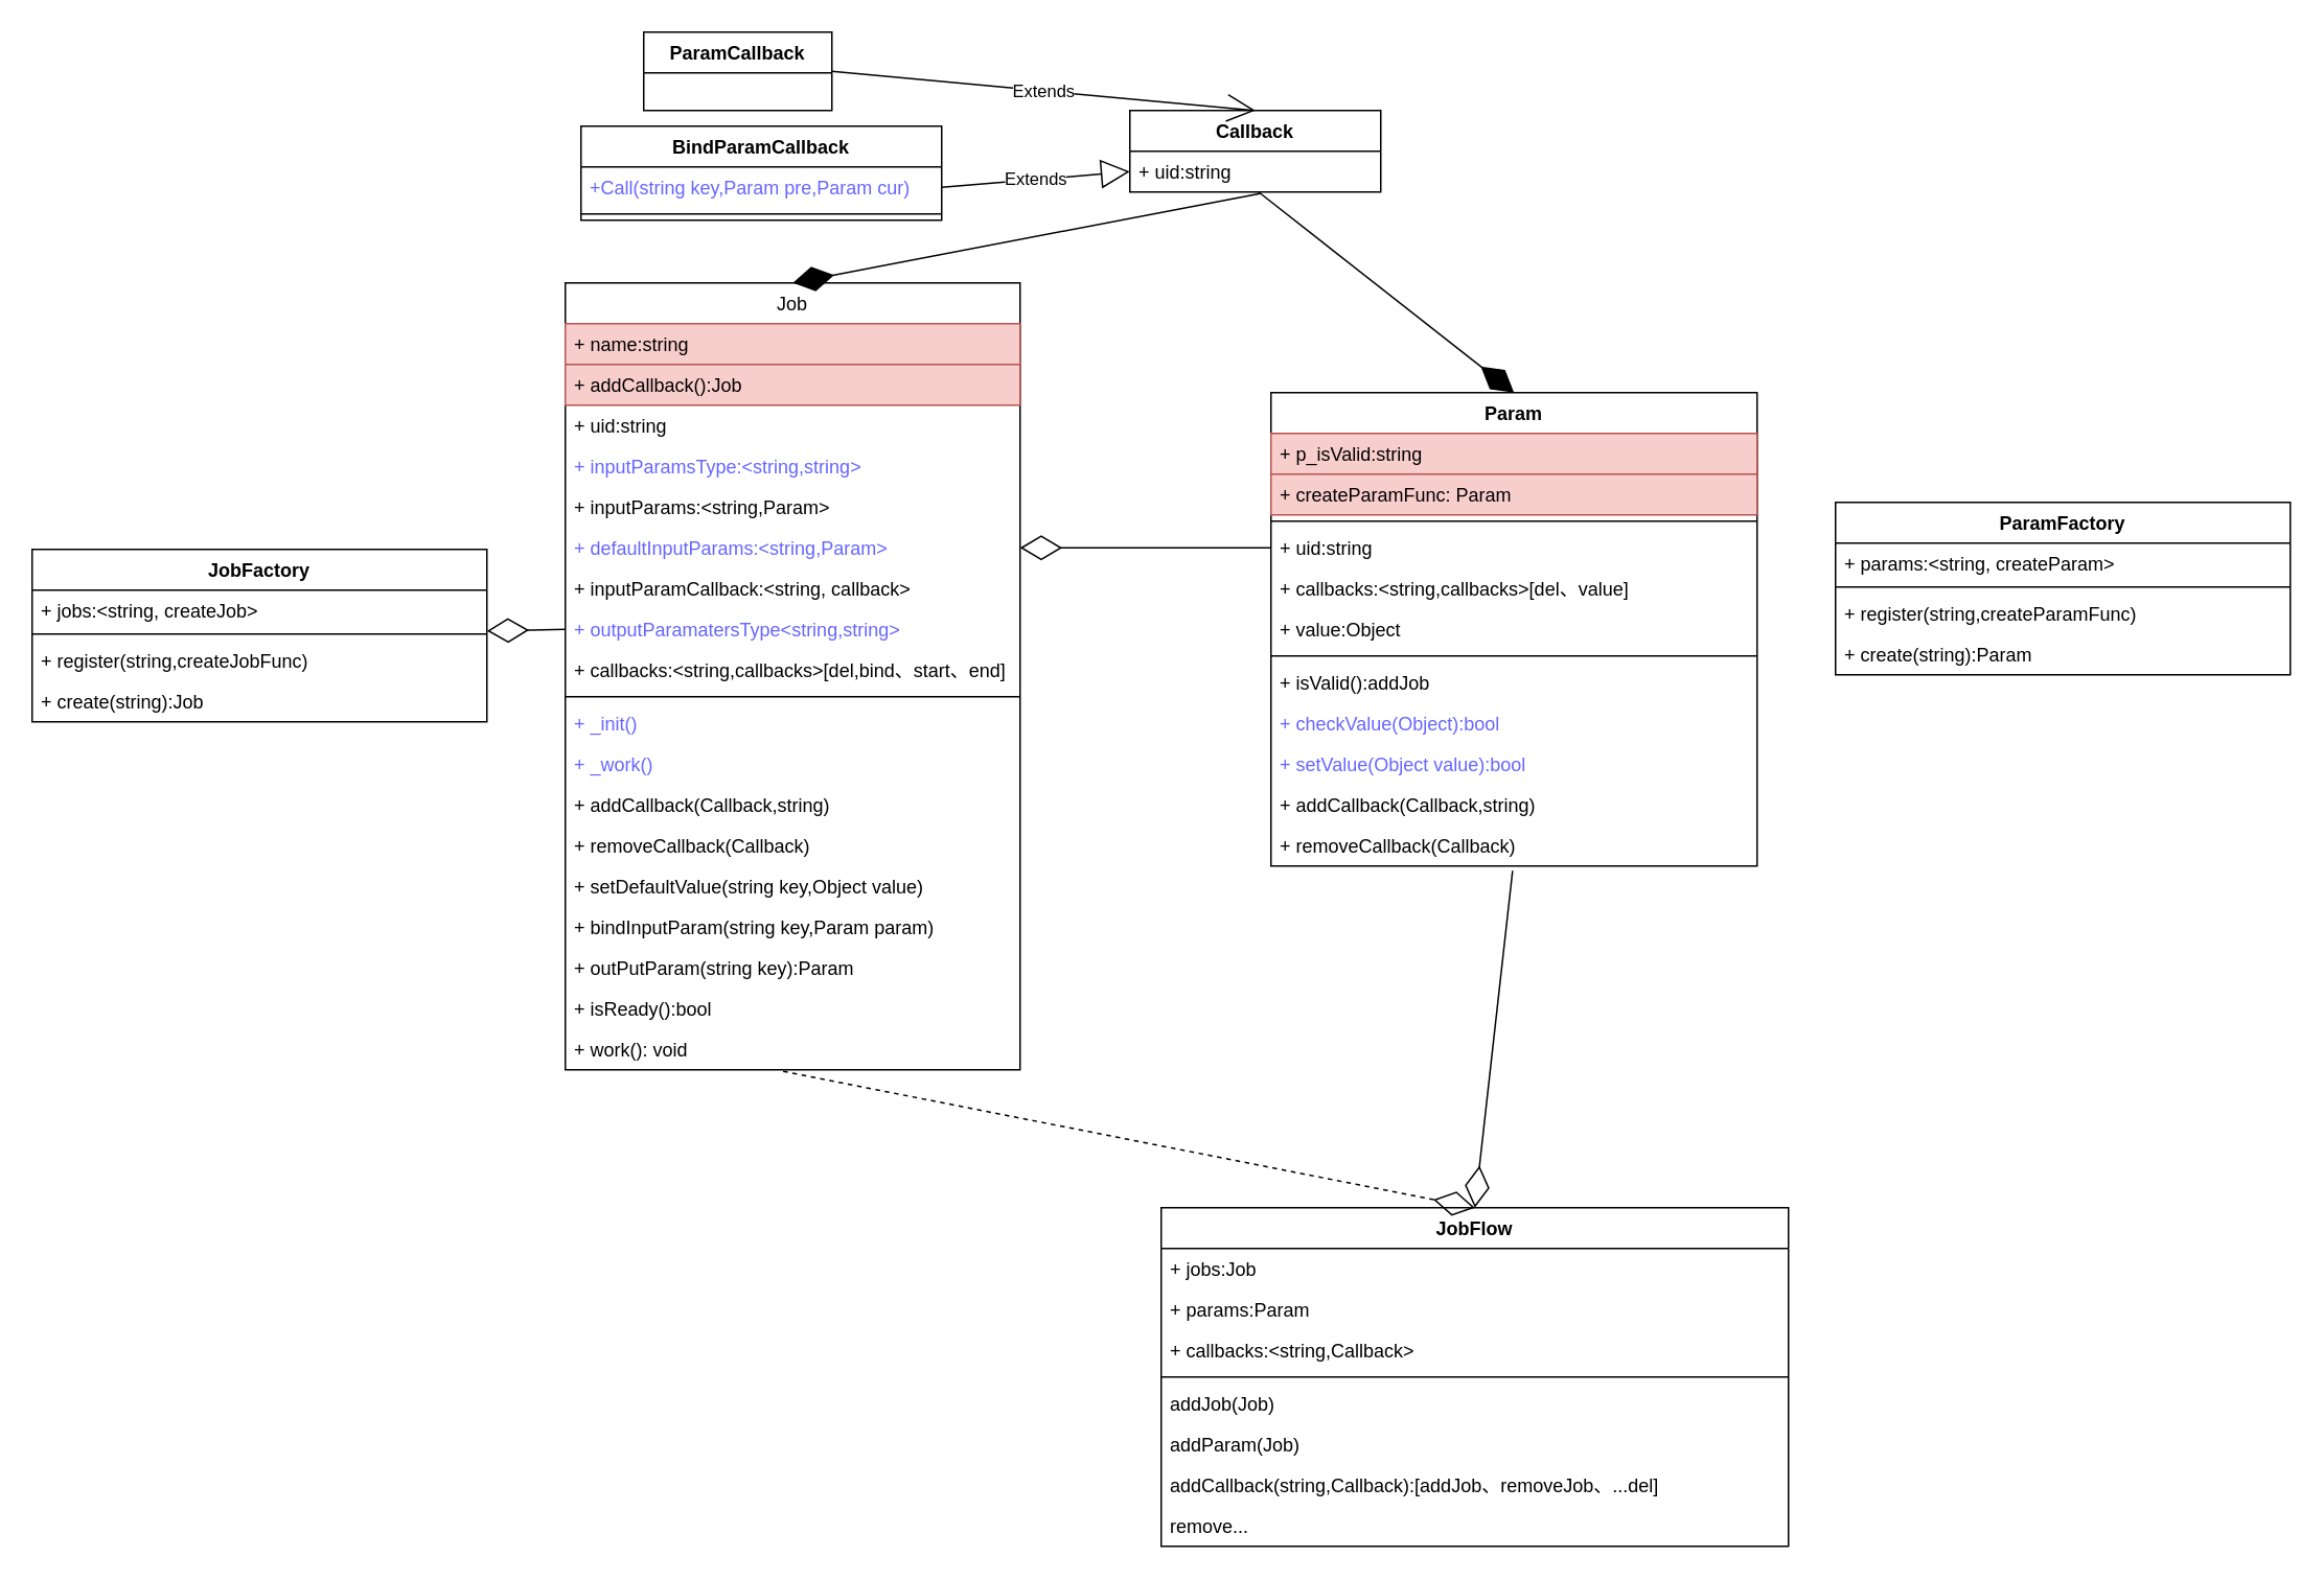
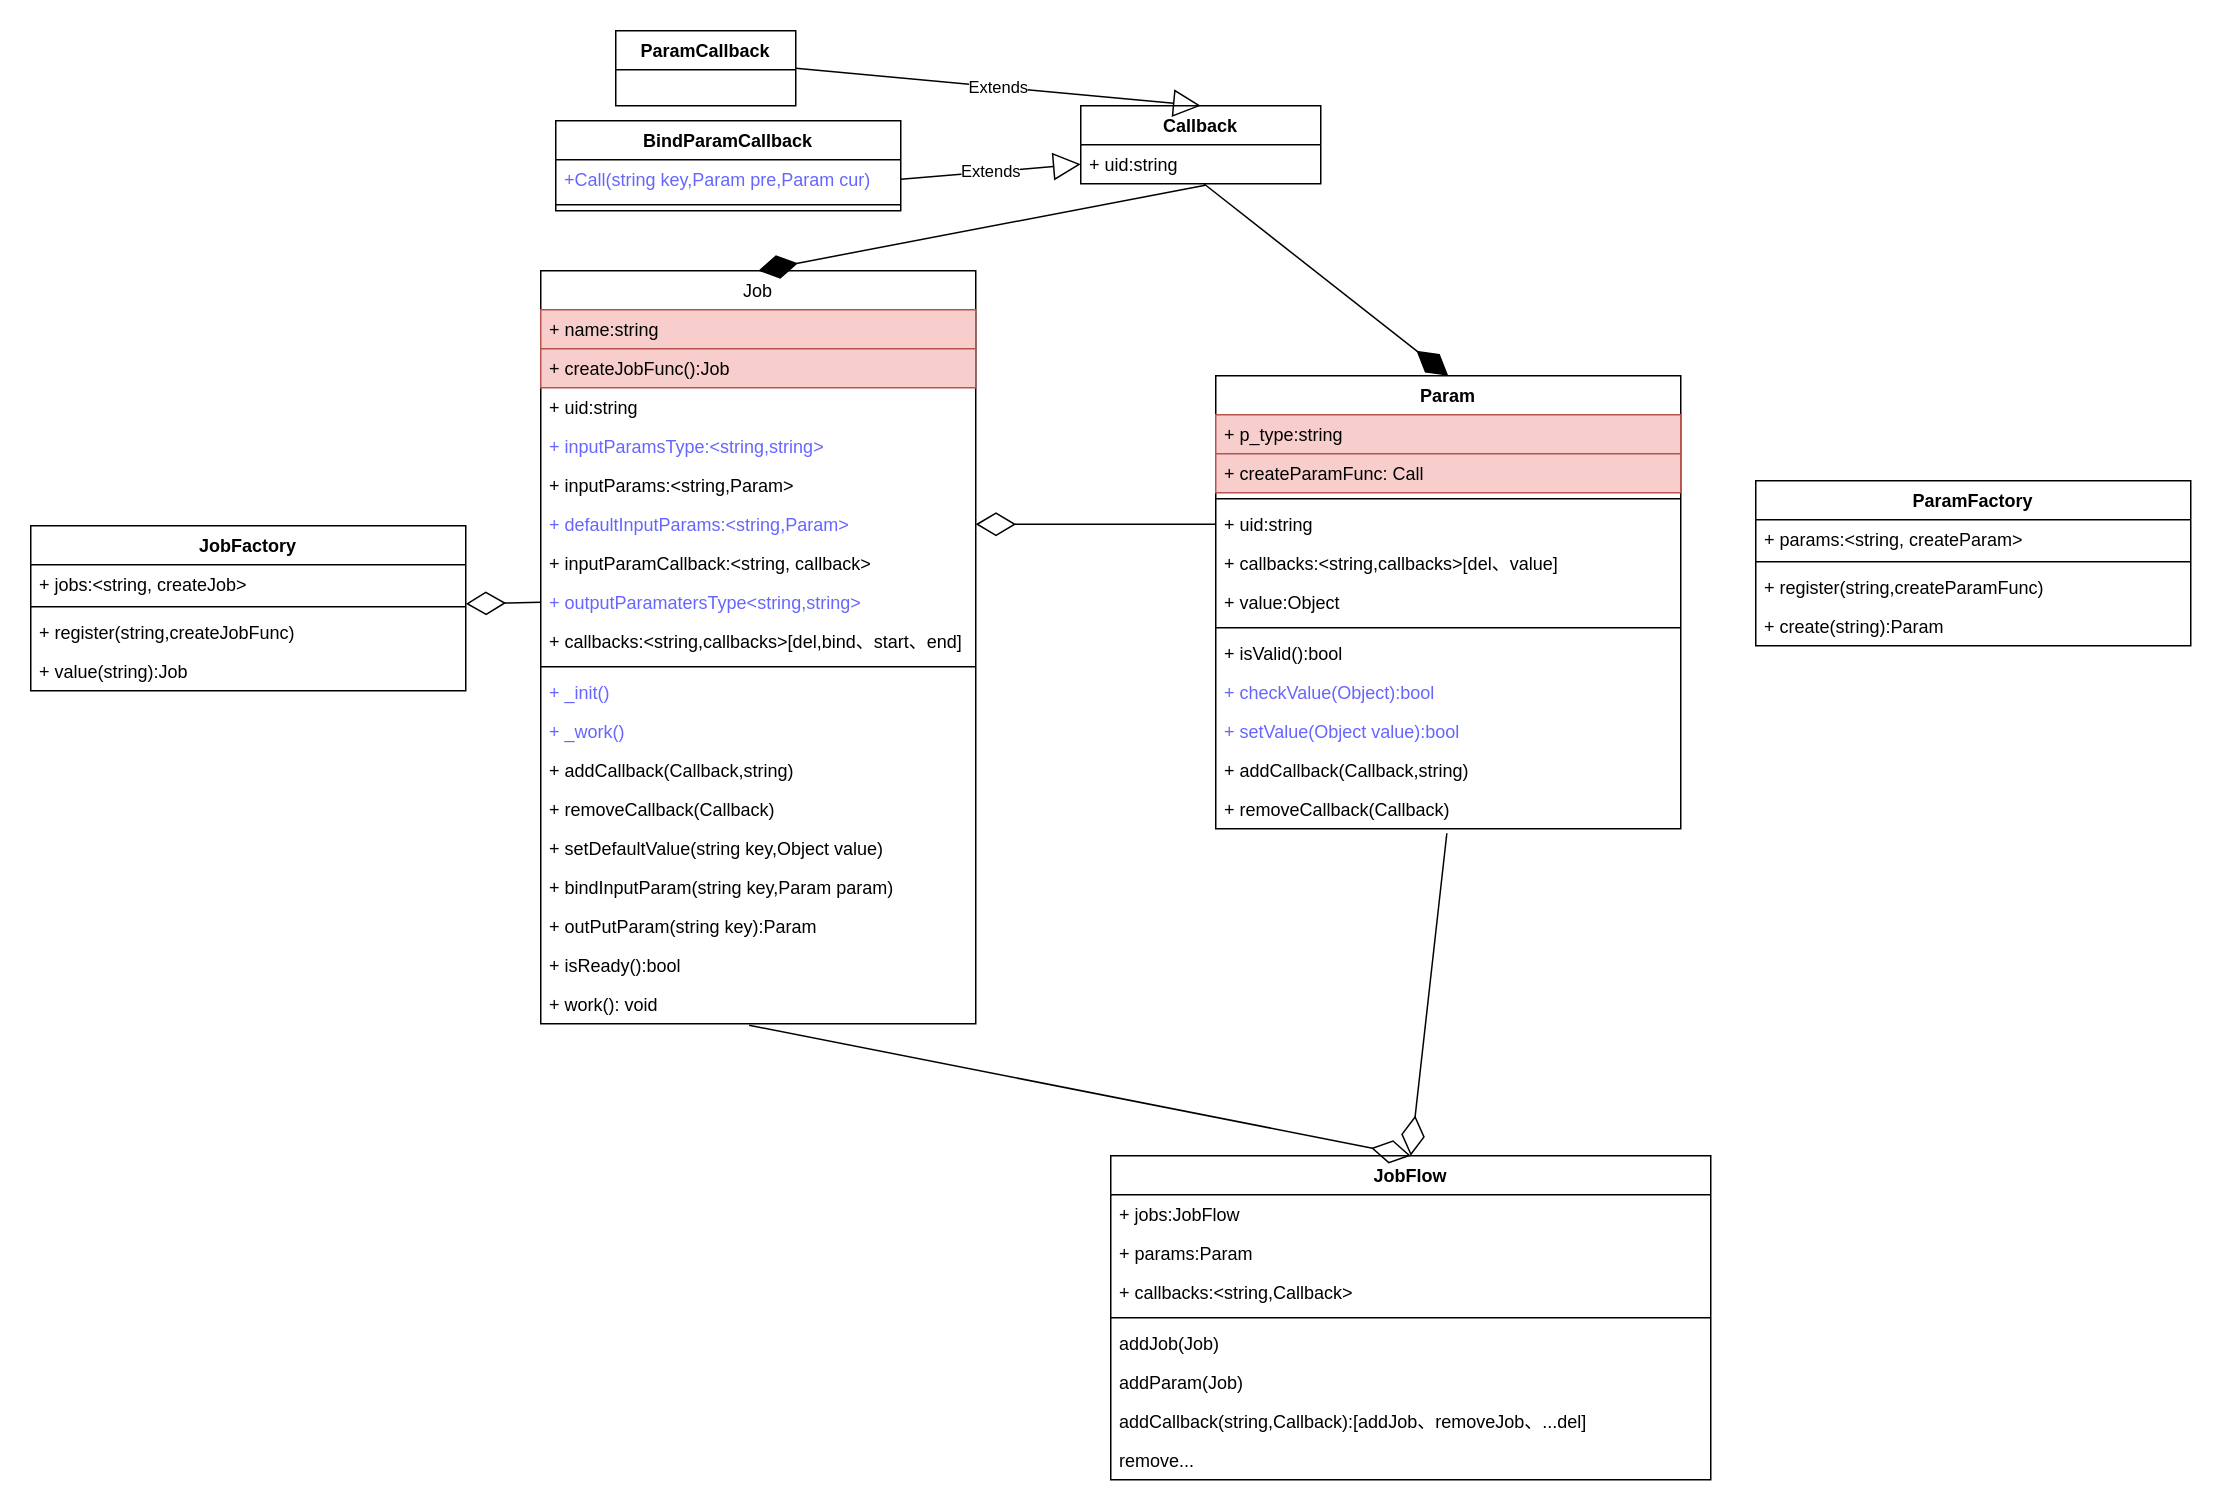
- <mxCell id="41" value="Extends" style="endArrow=open;endSize=16;endFill=0;html=1;rounded=0;fontColor=#000000;entryX=0.5;entryY=0;entryDx=0;entryDy=0;exitX=1;exitY=0.5;exitDx=0;exitDy=0;" parent="1" source="40" target="35" edge="1"><mxGeometry width="160" relative="1" as="geometry"><mxPoint x="600" y="30" as="sourcePoint" /><mxPoint x="760" y="30" as="targetPoint" /></mxGeometry></mxCell>
+ <mxCell id="41" value="Extends" style="endArrow=block;endSize=16;endFill=0;html=1;rounded=0;fontColor=#000000;entryX=0.5;entryY=0;entryDx=0;entryDy=0;exitX=1;exitY=0.5;exitDx=0;exitDy=0;" parent="1" source="40" target="35" edge="1"><mxGeometry width="160" relative="1" as="geometry"><mxPoint x="600" y="30" as="sourcePoint" /><mxPoint x="760" y="30" as="targetPoint" /></mxGeometry></mxCell>
- <mxCell id="4" value="+ addCallback():Job" style="text;strokeColor=#b85450;fillColor=#f8cecc;align=left;verticalAlign=top;spacingLeft=4;spacingRight=4;overflow=hidden;rotatable=0;points=[[0,0.5],[1,0.5]];portConstraint=eastwest;" parent="2" vertex="1"><mxGeometry y="52" width="290" height="26" as="geometry" /></mxCell>
+ <mxCell id="4" value="+ createJobFunc():Job" style="text;strokeColor=#b85450;fillColor=#f8cecc;align=left;verticalAlign=top;spacingLeft=4;spacingRight=4;overflow=hidden;rotatable=0;points=[[0,0.5],[1,0.5]];portConstraint=eastwest;" parent="2" vertex="1"><mxGeometry y="52" width="290" height="26" as="geometry" /></mxCell>
- <mxCell id="23" value="+ p_isValid:string" style="text;strokeColor=#b85450;fillColor=#f8cecc;align=left;verticalAlign=top;spacingLeft=4;spacingRight=4;overflow=hidden;rotatable=0;points=[[0,0.5],[1,0.5]];portConstraint=eastwest;" parent="22" vertex="1"><mxGeometry y="26" width="310" height="26" as="geometry" /></mxCell>
+ <mxCell id="23" value="+ p_type:string" style="text;strokeColor=#b85450;fillColor=#f8cecc;align=left;verticalAlign=top;spacingLeft=4;spacingRight=4;overflow=hidden;rotatable=0;points=[[0,0.5],[1,0.5]];portConstraint=eastwest;" parent="22" vertex="1"><mxGeometry y="26" width="310" height="26" as="geometry" /></mxCell>
- <mxCell id="24" value="+ createParamFunc: Param" style="text;strokeColor=#b85450;fillColor=#f8cecc;align=left;verticalAlign=top;spacingLeft=4;spacingRight=4;overflow=hidden;rotatable=0;points=[[0,0.5],[1,0.5]];portConstraint=eastwest;" parent="22" vertex="1"><mxGeometry y="52" width="310" height="26" as="geometry" /></mxCell>
+ <mxCell id="24" value="+ createParamFunc: Call" style="text;strokeColor=#b85450;fillColor=#f8cecc;align=left;verticalAlign=top;spacingLeft=4;spacingRight=4;overflow=hidden;rotatable=0;points=[[0,0.5],[1,0.5]];portConstraint=eastwest;" parent="22" vertex="1"><mxGeometry y="52" width="310" height="26" as="geometry" /></mxCell>
- <mxCell id="30" value="+ isValid():addJob" style="text;strokeColor=none;fillColor=none;align=left;verticalAlign=top;spacingLeft=4;spacingRight=4;overflow=hidden;rotatable=0;points=[[0,0.5],[1,0.5]];portConstraint=eastwest;fontColor=#000000;" parent="22" vertex="1"><mxGeometry y="172" width="310" height="26" as="geometry" /></mxCell>
+ <mxCell id="30" value="+ isValid():bool" style="text;strokeColor=none;fillColor=none;align=left;verticalAlign=top;spacingLeft=4;spacingRight=4;overflow=hidden;rotatable=0;points=[[0,0.5],[1,0.5]];portConstraint=eastwest;fontColor=#000000;" parent="22" vertex="1"><mxGeometry y="172" width="310" height="26" as="geometry" /></mxCell>
- <mxCell id="49" value="+ create(string):Job" style="text;strokeColor=none;fillColor=none;align=left;verticalAlign=top;spacingLeft=4;spacingRight=4;overflow=hidden;rotatable=0;points=[[0,0.5],[1,0.5]];portConstraint=eastwest;fontColor=#000000;" parent="45" vertex="1"><mxGeometry y="84" width="290" height="26" as="geometry" /></mxCell>
+ <mxCell id="49" value="+ value(string):Job" style="text;strokeColor=none;fillColor=none;align=left;verticalAlign=top;spacingLeft=4;spacingRight=4;overflow=hidden;rotatable=0;points=[[0,0.5],[1,0.5]];portConstraint=eastwest;fontColor=#000000;" parent="45" vertex="1"><mxGeometry y="84" width="290" height="26" as="geometry" /></mxCell>
- <mxCell id="66" value="" style="endArrow=diamondThin;endFill=0;endSize=24;html=1;rounded=0;exitX=0.479;exitY=1.038;exitDx=0;exitDy=0;exitPerimeter=0;entryX=0.5;entryY=0;entryDx=0;entryDy=0;dashed=1;" edge="1" parent="1" source="21" target="57"><mxGeometry width="160" relative="1" as="geometry"><mxPoint x="860" y="681" as="sourcePoint" /><mxPoint x="1020" y="681" as="targetPoint" /></mxGeometry></mxCell>
+ <mxCell id="66" value="" style="endArrow=diamondThin;endFill=0;endSize=24;html=1;rounded=0;exitX=0.479;exitY=1.038;exitDx=0;exitDy=0;exitPerimeter=0;entryX=0.5;entryY=0;entryDx=0;entryDy=0;" edge="1" parent="1" source="21" target="57"><mxGeometry width="160" relative="1" as="geometry"><mxPoint x="860" y="681" as="sourcePoint" /><mxPoint x="1020" y="681" as="targetPoint" /></mxGeometry></mxCell>
- <mxCell id="58" value="+ jobs:Job" style="text;strokeColor=none;fillColor=none;align=left;verticalAlign=top;spacingLeft=4;spacingRight=4;overflow=hidden;rotatable=0;points=[[0,0.5],[1,0.5]];portConstraint=eastwest;" parent="57" vertex="1"><mxGeometry y="26" width="400" height="26" as="geometry" /></mxCell>
+ <mxCell id="58" value="+ jobs:JobFlow" style="text;strokeColor=none;fillColor=none;align=left;verticalAlign=top;spacingLeft=4;spacingRight=4;overflow=hidden;rotatable=0;points=[[0,0.5],[1,0.5]];portConstraint=eastwest;" parent="57" vertex="1"><mxGeometry y="26" width="400" height="26" as="geometry" /></mxCell>
